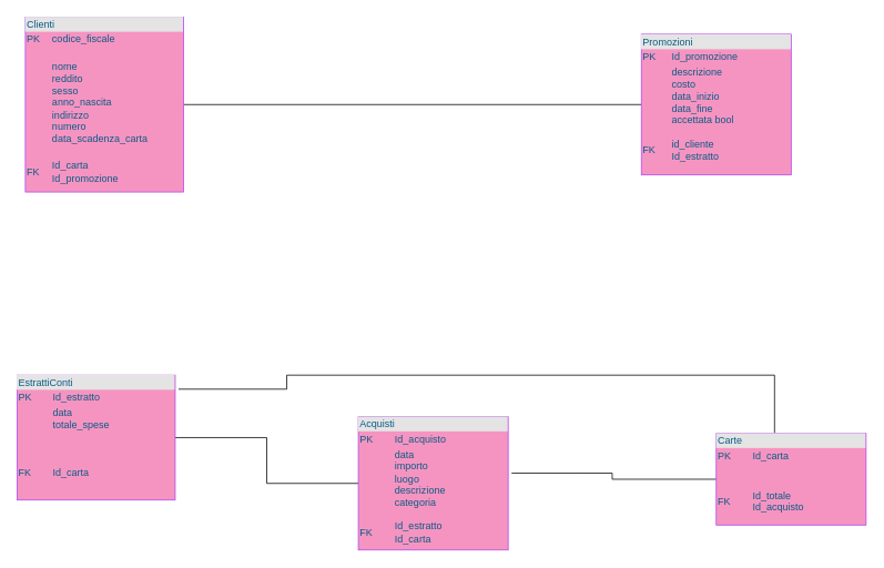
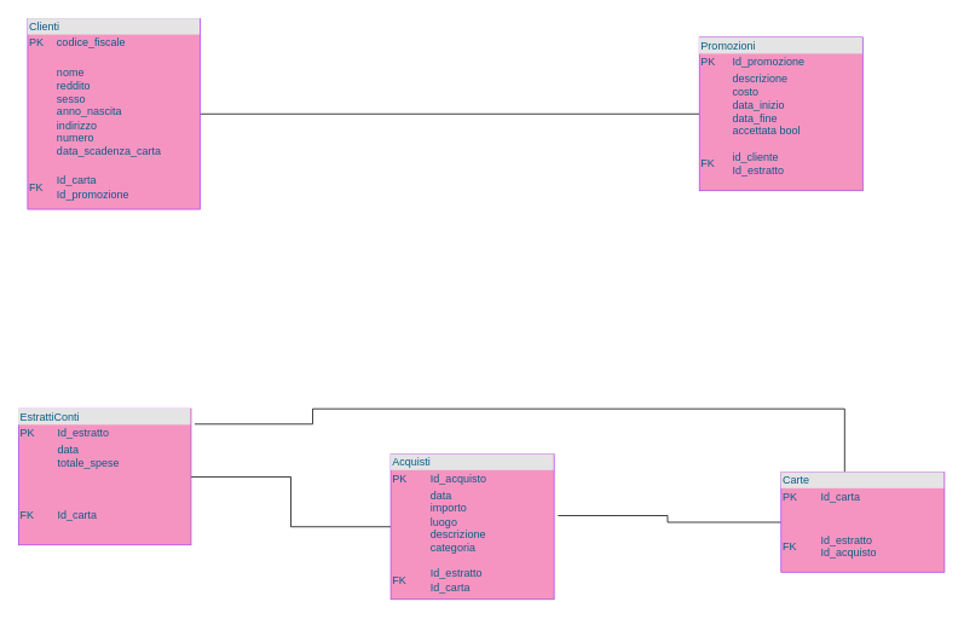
- <mxCell id="10" value="&lt;div style=&quot;box-sizing: border-box ; width: 100% ; background: #e4e4e4 ; padding: 2px&quot;&gt;Carte&lt;/div&gt;&lt;table style=&quot;width: 100% ; font-size: 1em&quot; cellpadding=&quot;2&quot; cellspacing=&quot;0&quot;&gt;&lt;tbody&gt;&lt;tr&gt;&lt;td&gt;PK&lt;/td&gt;&lt;td&gt;Id_carta&lt;br&gt;&lt;/td&gt;&lt;/tr&gt;&lt;tr&gt;&lt;td&gt;&lt;br&gt;&lt;br&gt;FK&lt;/td&gt;&lt;td&gt;&lt;br&gt;&lt;br&gt;Id_totale&lt;br&gt;Id_acquisto&lt;/td&gt;&lt;/tr&gt;&lt;tr&gt;&lt;td&gt;&amp;nbsp;&lt;/td&gt;&lt;td&gt;&lt;br&gt;&lt;/td&gt;&lt;/tr&gt;&lt;/tbody&gt;&lt;/table&gt;" style="verticalAlign=top;align=left;overflow=fill;html=1;fillColor=#F694C1;strokeColor=#AF45ED;fontColor=#095C86;" vertex="1" parent="1"><mxGeometry x="860" y="520" width="180" height="110" as="geometry" /></mxCell>
+ <mxCell id="10" value="&lt;div style=&quot;box-sizing: border-box ; width: 100% ; background: #e4e4e4 ; padding: 2px&quot;&gt;Carte&lt;/div&gt;&lt;table style=&quot;width: 100% ; font-size: 1em&quot; cellpadding=&quot;2&quot; cellspacing=&quot;0&quot;&gt;&lt;tbody&gt;&lt;tr&gt;&lt;td&gt;PK&lt;/td&gt;&lt;td&gt;Id_carta&lt;br&gt;&lt;/td&gt;&lt;/tr&gt;&lt;tr&gt;&lt;td&gt;&lt;br&gt;&lt;br&gt;FK&lt;/td&gt;&lt;td&gt;&lt;br&gt;&lt;br&gt;Id_estratto&lt;br&gt;Id_acquisto&lt;/td&gt;&lt;/tr&gt;&lt;tr&gt;&lt;td&gt;&amp;nbsp;&lt;/td&gt;&lt;td&gt;&lt;br&gt;&lt;/td&gt;&lt;/tr&gt;&lt;/tbody&gt;&lt;/table&gt;" style="verticalAlign=top;align=left;overflow=fill;html=1;fillColor=#F694C1;strokeColor=#AF45ED;fontColor=#095C86;" vertex="1" parent="1"><mxGeometry x="860" y="520" width="180" height="110" as="geometry" /></mxCell>
